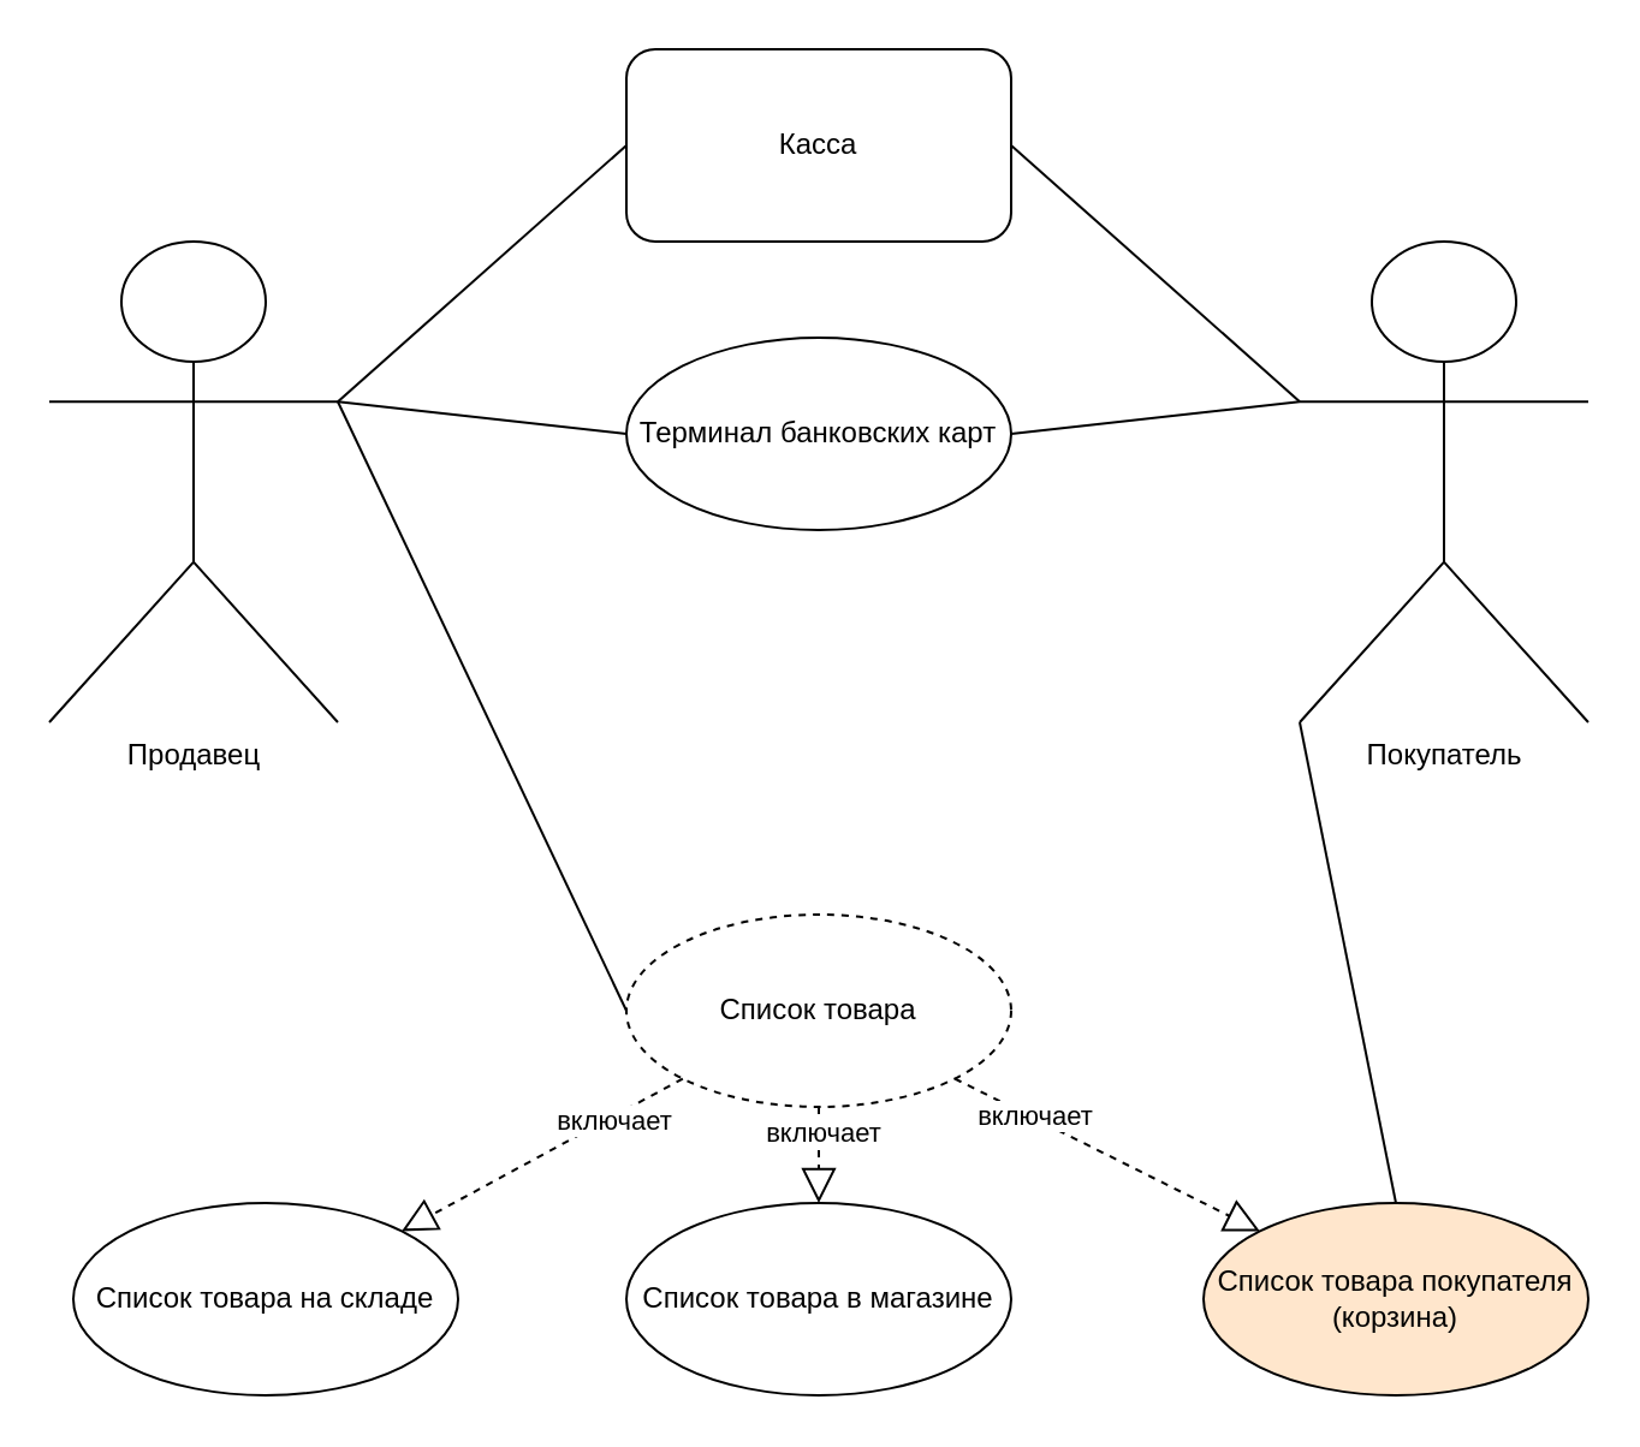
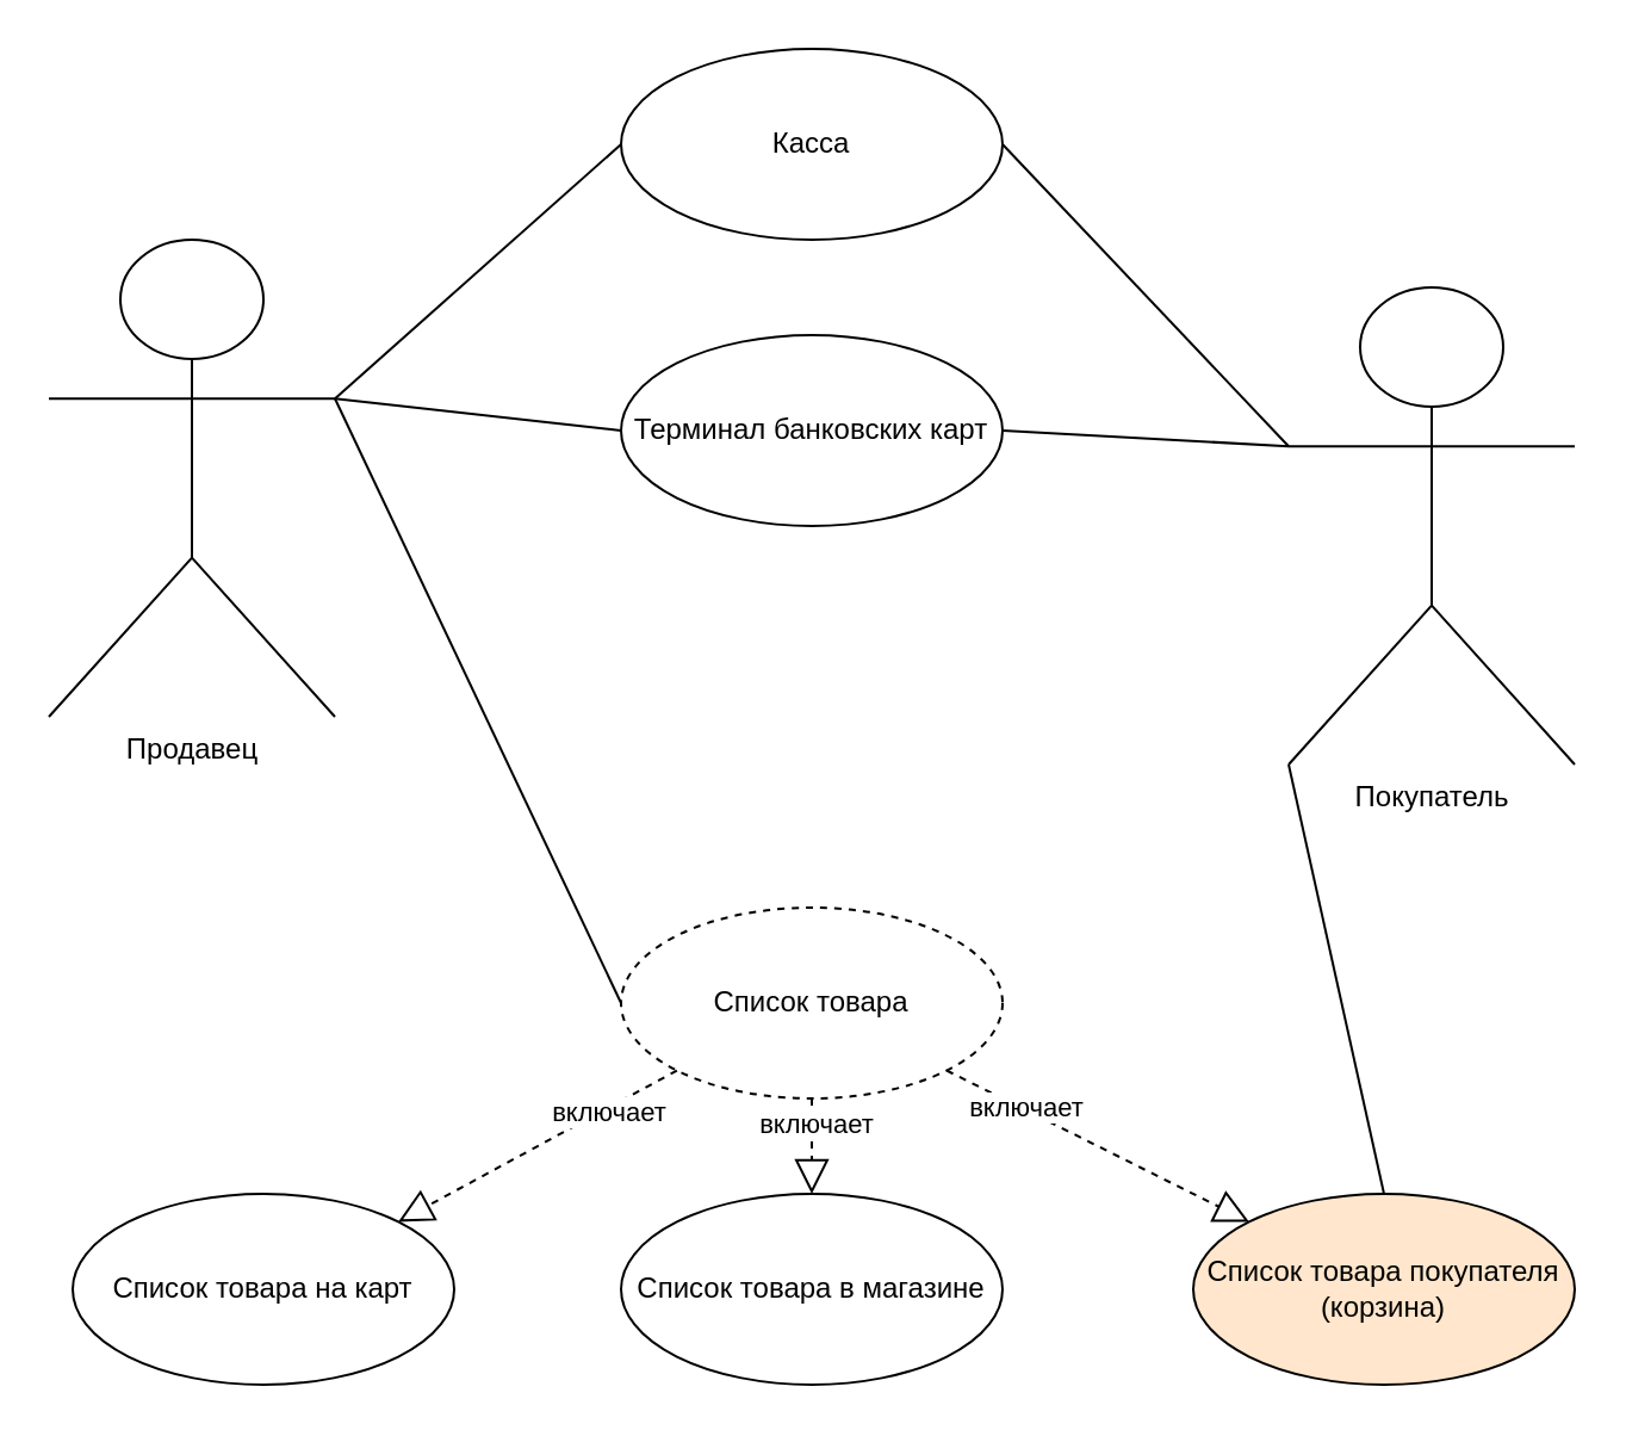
- <mxCell id="4" value="Касса" style="whiteSpace=wrap;html=1;rounded=1;" vertex="1" parent="1"><mxGeometry x="260" y="20" width="160" height="80" as="geometry" /></mxCell>
+ <mxCell id="4" value="Касса" style="ellipse;whiteSpace=wrap;html=1;" vertex="1" parent="1"><mxGeometry x="260" y="20" width="160" height="80" as="geometry" /></mxCell>
- <mxCell id="3" value="Покупатель" style="shape=umlActor;verticalLabelPosition=bottom;verticalAlign=top;html=1;" vertex="1" parent="1"><mxGeometry x="540" y="100" width="120" height="200" as="geometry" /></mxCell>
+ <mxCell id="3" value="Покупатель" style="shape=umlActor;verticalLabelPosition=bottom;verticalAlign=top;html=1;" vertex="1" parent="1"><mxGeometry x="540" y="120" width="120" height="200" as="geometry" /></mxCell>
- <mxCell id="12" value="Список товара на складе" style="ellipse;whiteSpace=wrap;html=1;" vertex="1" parent="1"><mxGeometry x="30" y="500" width="160" height="80" as="geometry" /></mxCell>
+ <mxCell id="12" value="Список товара на карт" style="ellipse;whiteSpace=wrap;html=1;" vertex="1" parent="1"><mxGeometry x="30" y="500" width="160" height="80" as="geometry" /></mxCell>
